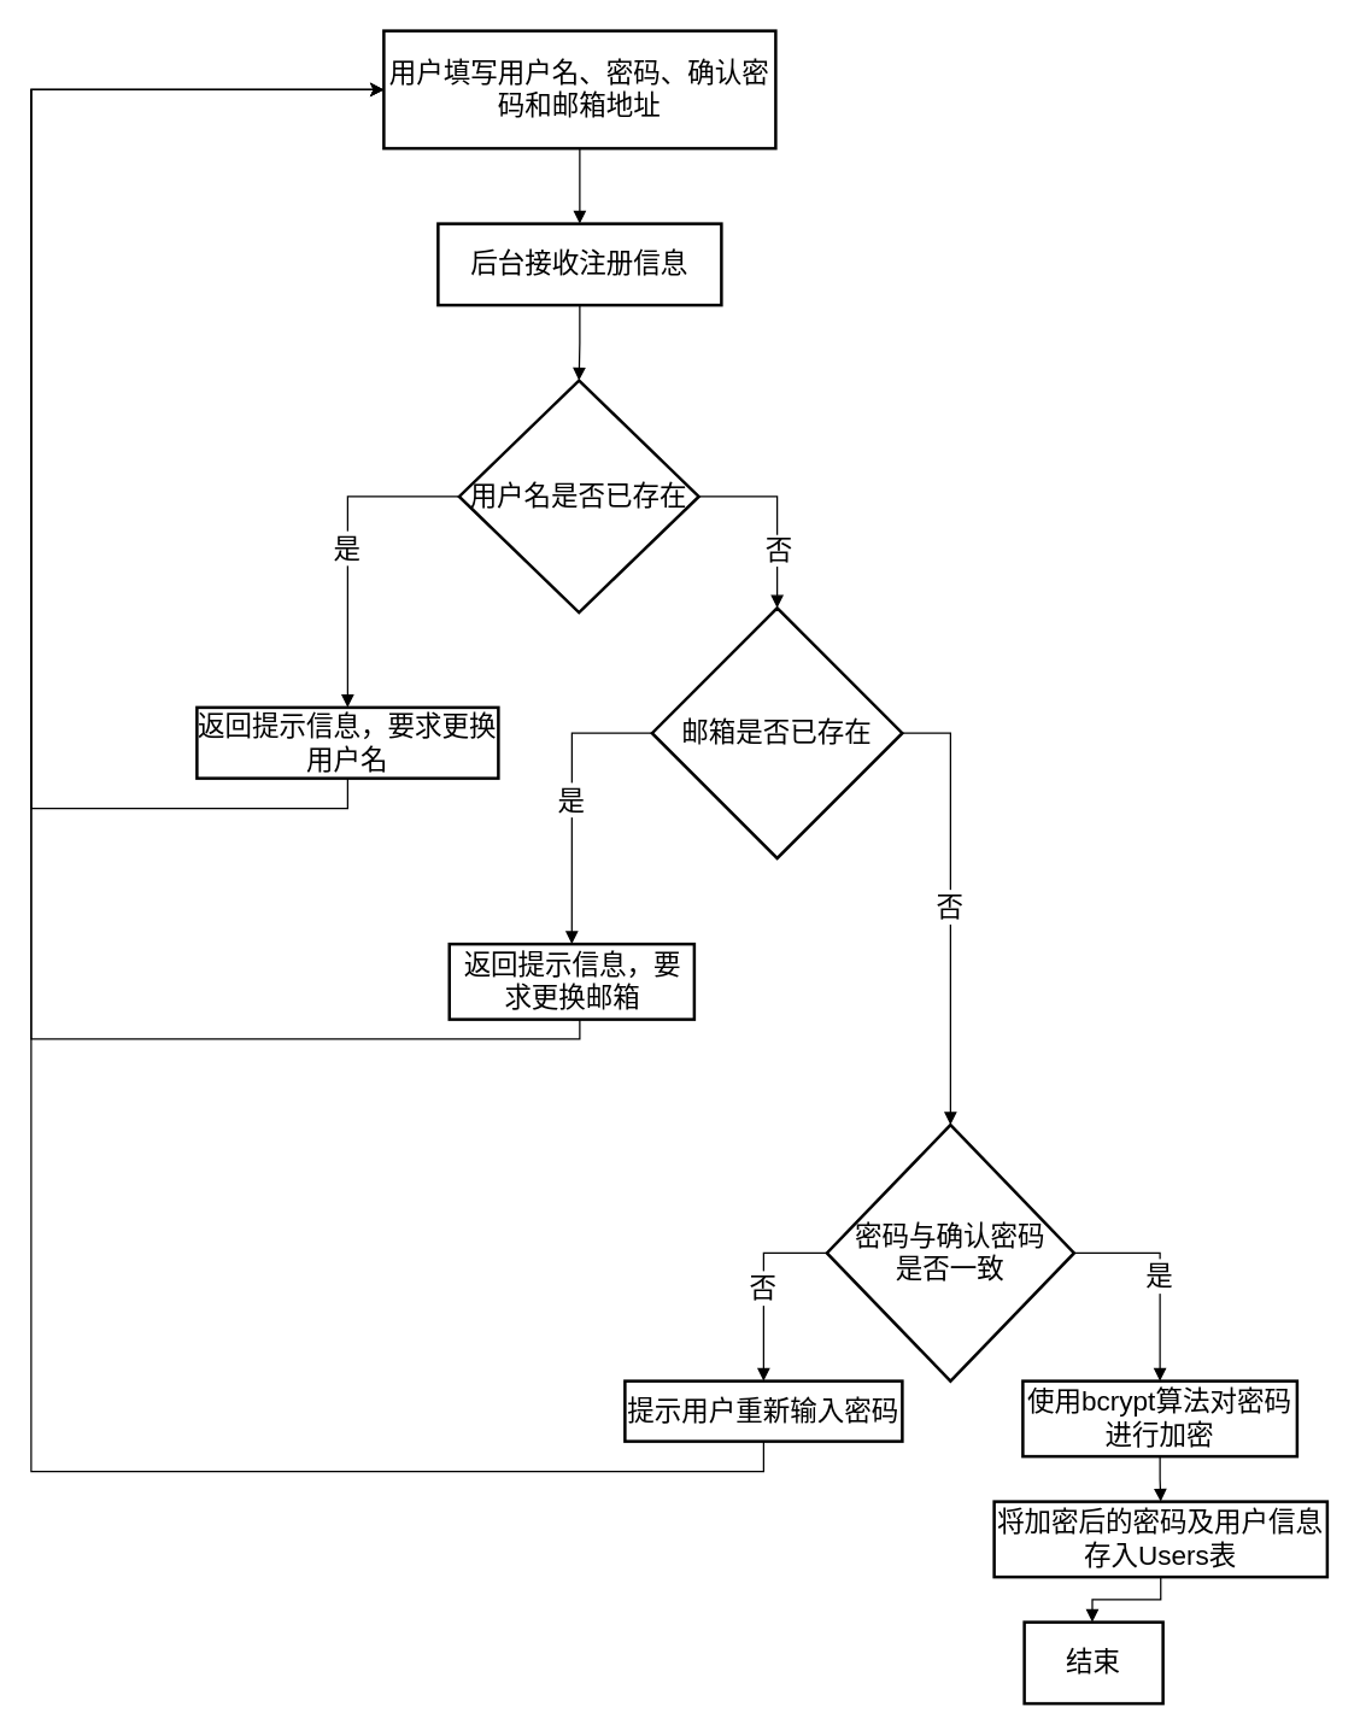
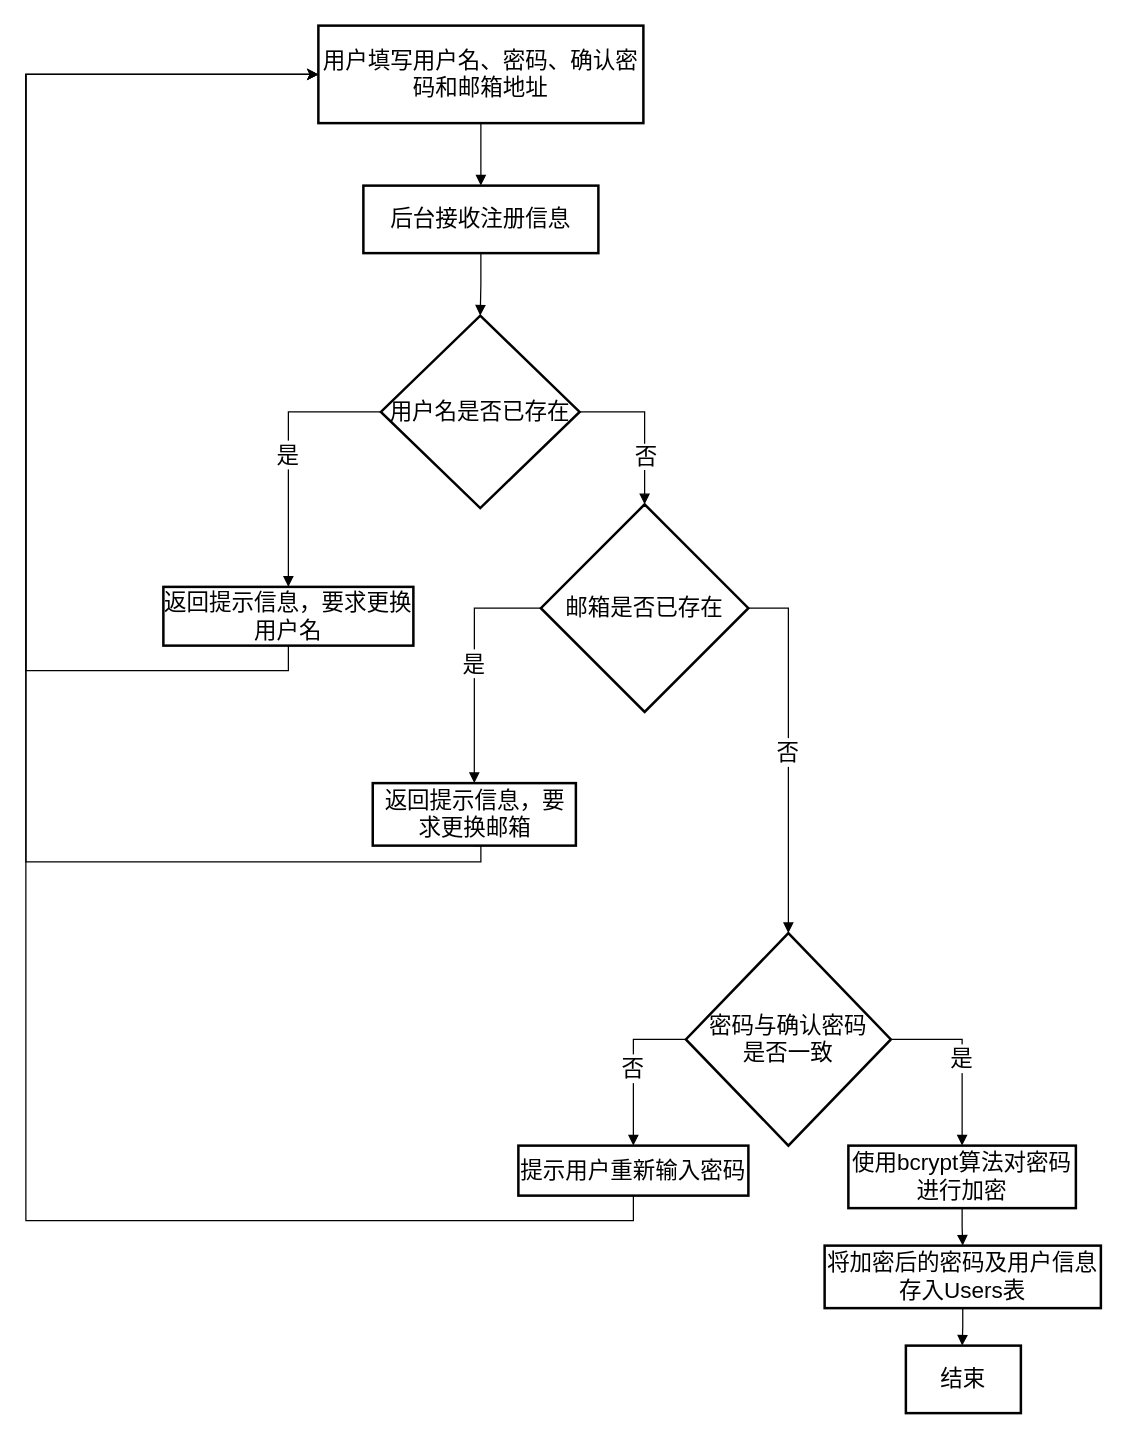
- <mxCell id="15" value="结束" style="whiteSpace=wrap;strokeWidth=2;fontSize=18;" parent="1" vertex="1"><mxGeometry x="679" y="1076" width="92" height="54" as="geometry" /></mxCell>
+ <mxCell id="15" value="结束" style="whiteSpace=wrap;strokeWidth=2;fontSize=18;" parent="1" vertex="1"><mxGeometry x="724" y="1076" width="92" height="54" as="geometry" /></mxCell>
